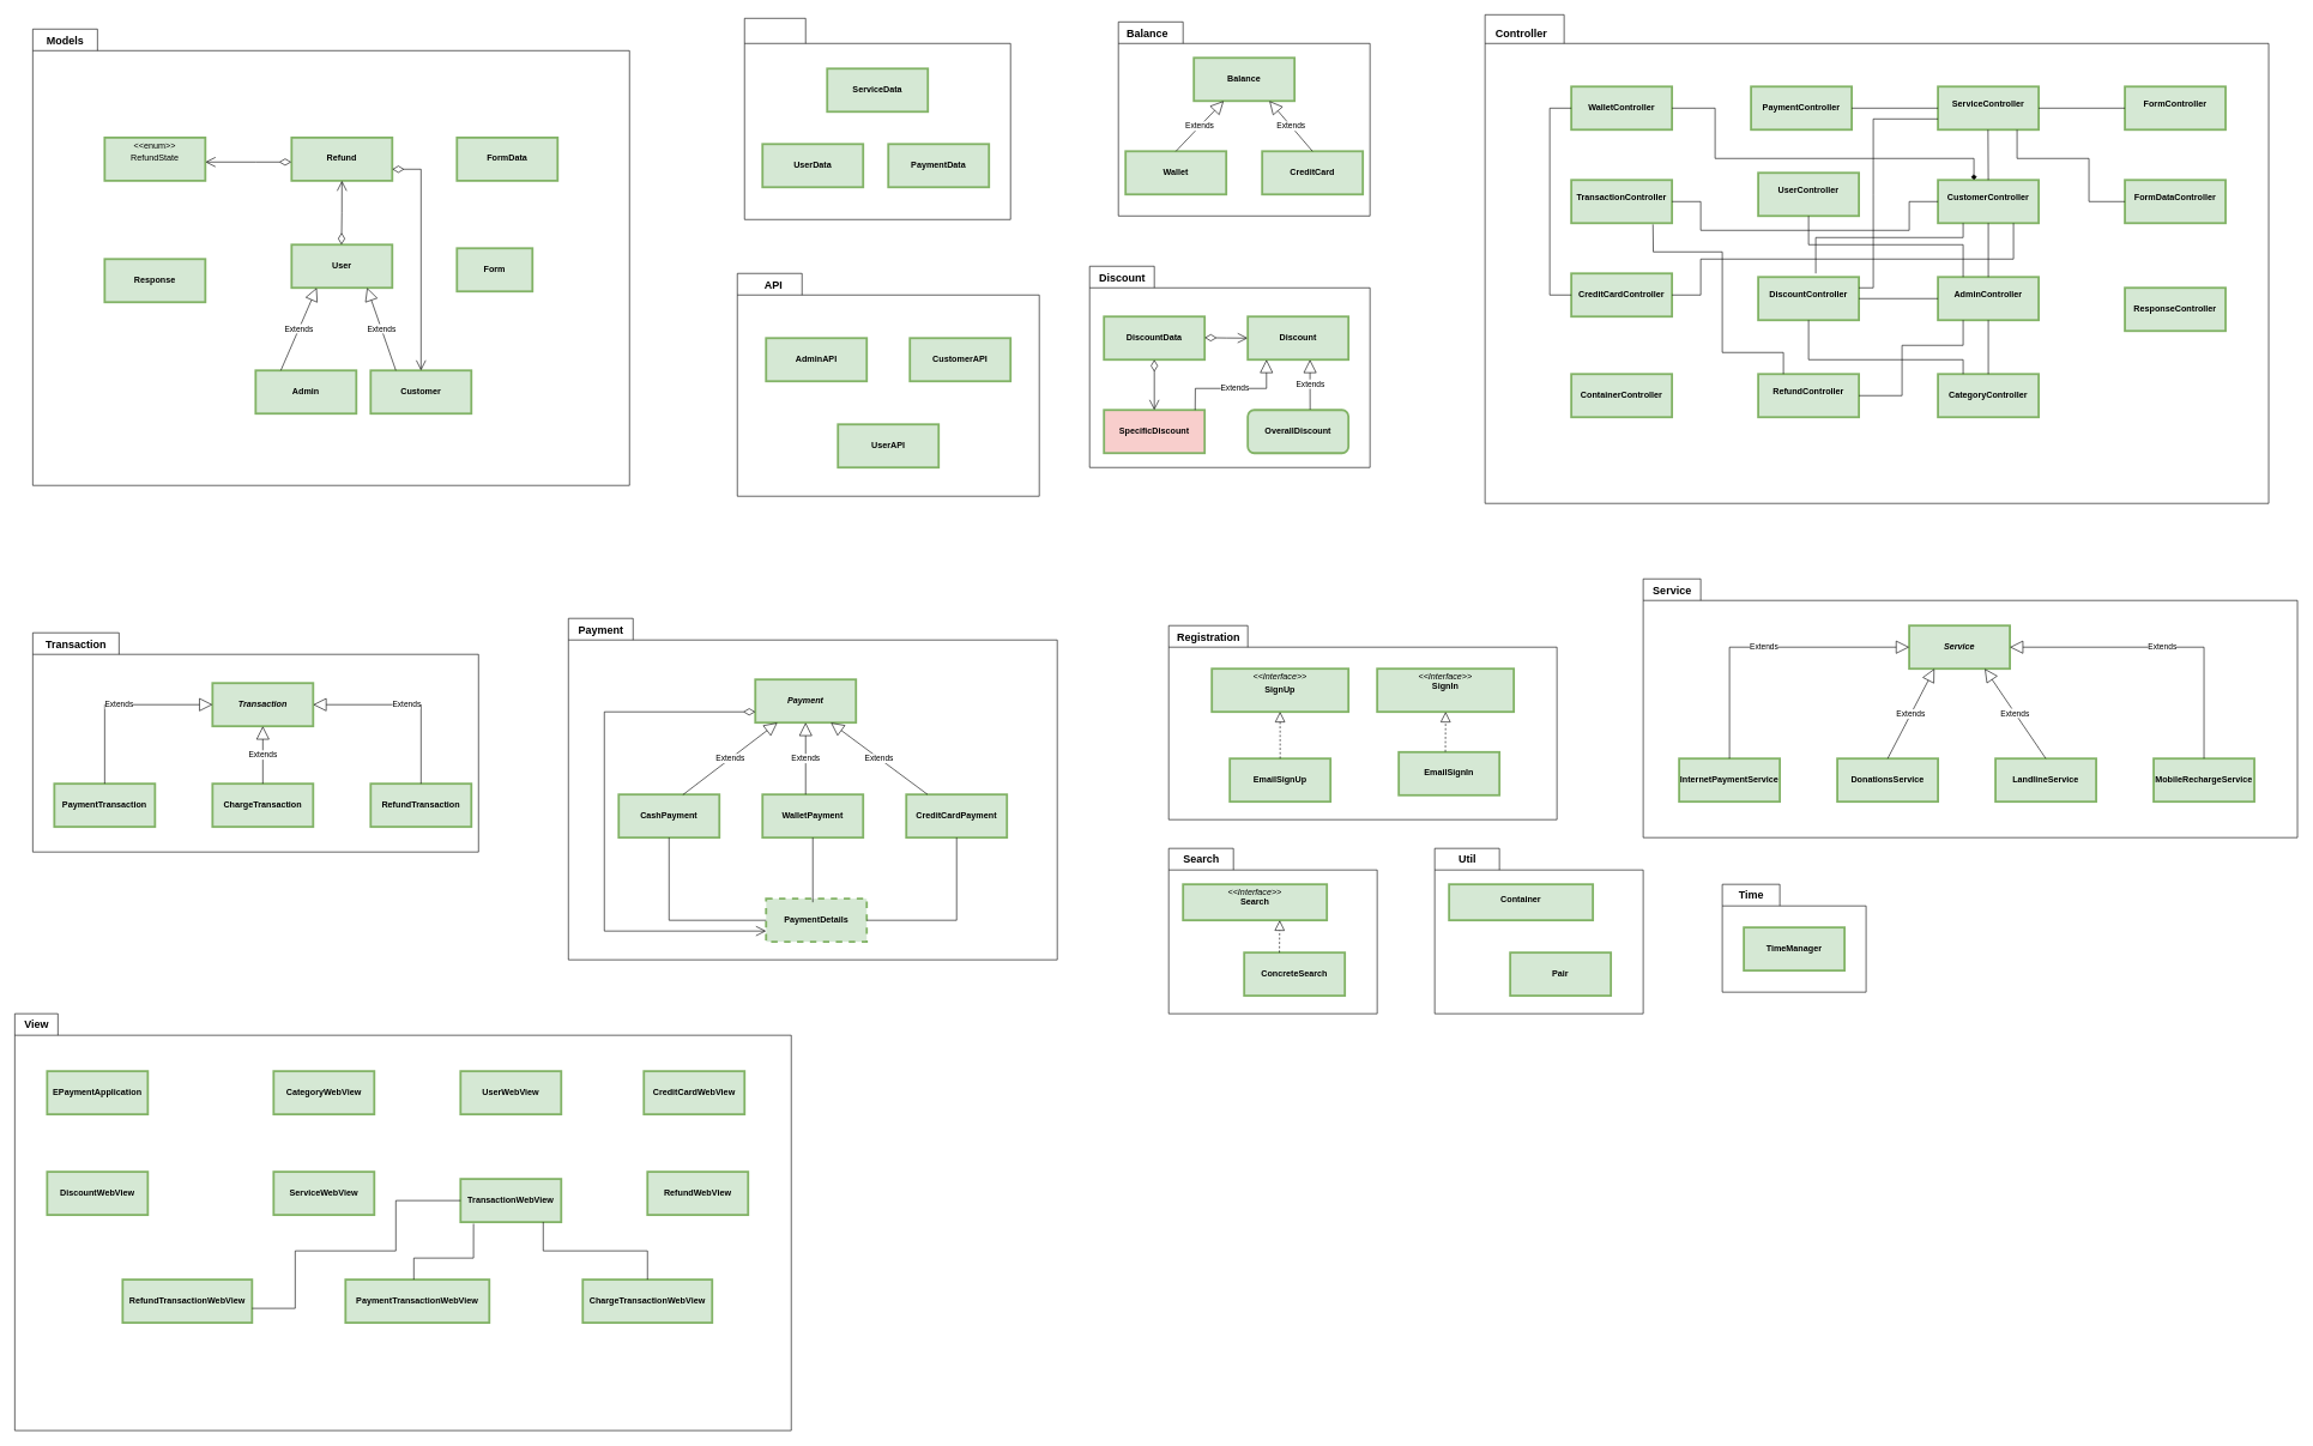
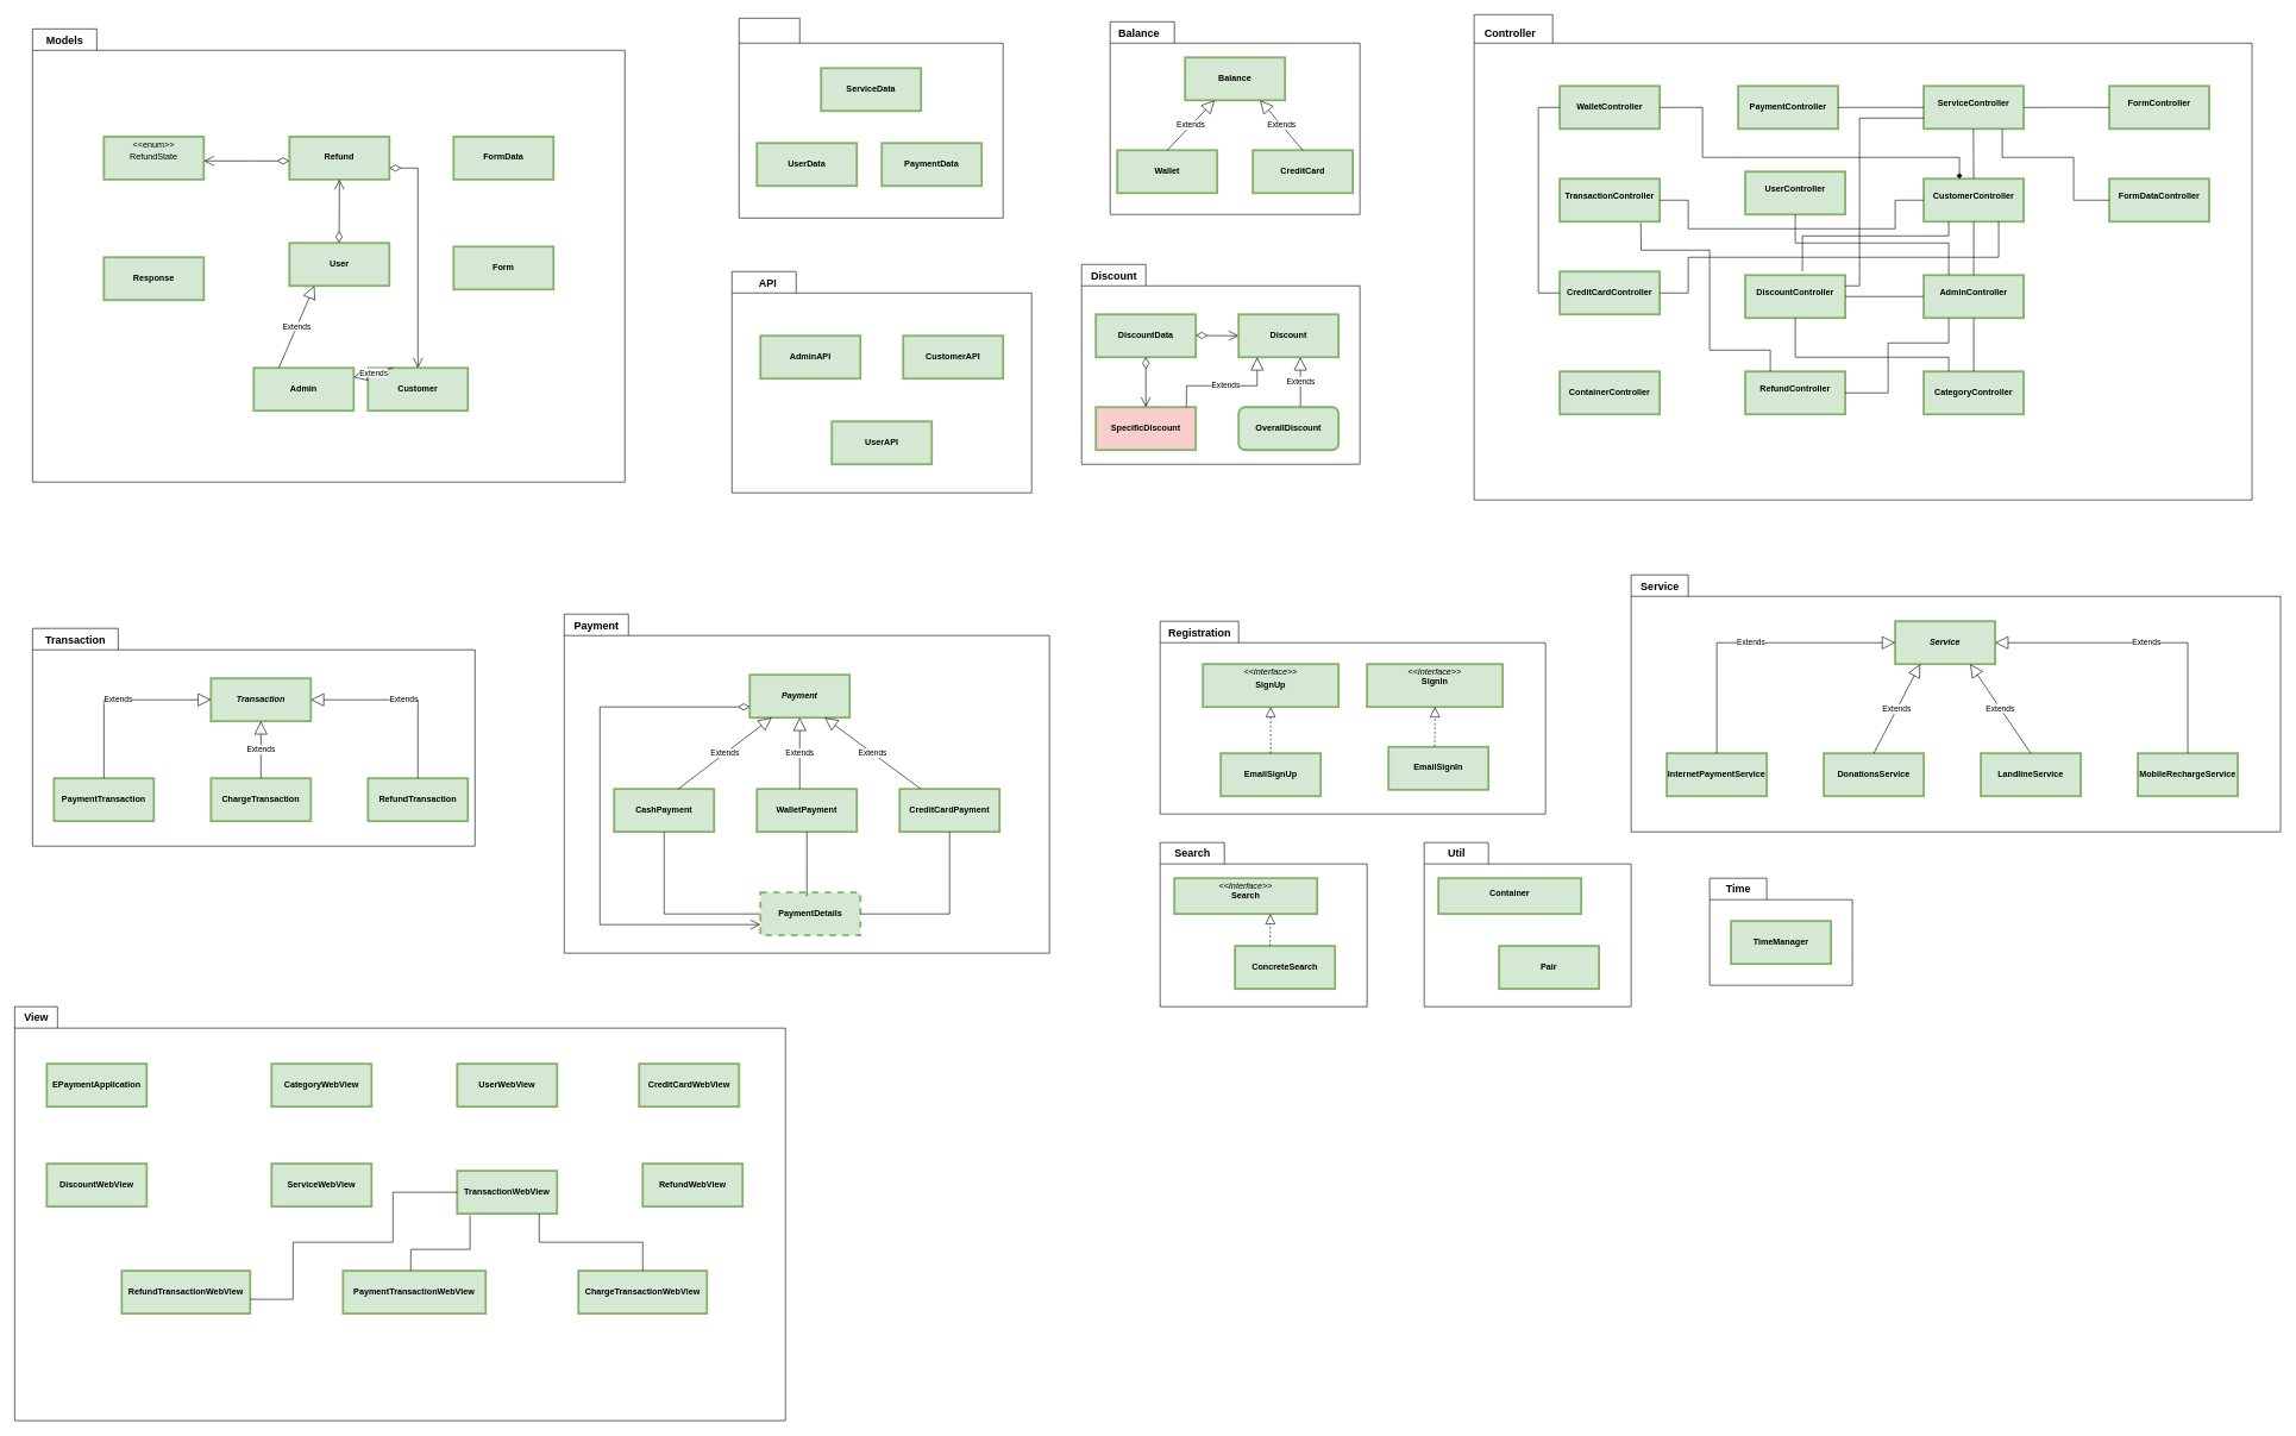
- <mxCell id="53" value="&lt;p style=&quot;text-align: center; margin: 4px 0px 0px;&quot;&gt;&lt;br&gt;&lt;/p&gt;&lt;p style=&quot;text-align: center; margin: 4px 0px 0px;&quot;&gt;&lt;span style=&quot;font-weight: 700;&quot;&gt;Form&lt;/span&gt;&lt;br&gt;&lt;/p&gt;" style="verticalAlign=top;align=left;overflow=fill;fontSize=12;fontFamily=Helvetica;html=1;strokeWidth=3;fillColor=#d5e8d4;strokeColor=#82b366;" parent="1" vertex="1"><mxGeometry x="635" y="345" width="105" height="60" as="geometry" /></mxCell>
+ <mxCell id="53" value="&lt;p style=&quot;text-align: center; margin: 4px 0px 0px;&quot;&gt;&lt;br&gt;&lt;/p&gt;&lt;p style=&quot;text-align: center; margin: 4px 0px 0px;&quot;&gt;&lt;span style=&quot;font-weight: 700;&quot;&gt;Form&lt;/span&gt;&lt;br&gt;&lt;/p&gt;" style="verticalAlign=top;align=left;overflow=fill;fontSize=12;fontFamily=Helvetica;html=1;strokeWidth=3;fillColor=#d5e8d4;strokeColor=#82b366;" parent="1" vertex="1"><mxGeometry x="635" y="345" width="140" height="60" as="geometry" /></mxCell>
- <mxCell id="106" value="&lt;p style=&quot;margin:0px;margin-top:4px;text-align:center;&quot;&gt;&lt;span style=&quot;font-weight: 700; background-color: initial;&quot;&gt;&lt;br&gt;&lt;/span&gt;&lt;/p&gt;&lt;p style=&quot;margin:0px;margin-top:4px;text-align:center;&quot;&gt;&lt;span style=&quot;font-weight: 700; background-color: initial;&quot;&gt;ResponseController&lt;/span&gt;&lt;/p&gt;" style="verticalAlign=top;align=left;overflow=fill;fontSize=12;fontFamily=Helvetica;html=1;strokeWidth=3;fillColor=#d5e8d4;strokeColor=#82b366;" parent="1" vertex="1"><mxGeometry x="2955" y="400" width="140" height="60" as="geometry" /></mxCell>
- <mxCell id="108" value="Extends" style="endArrow=block;endSize=16;endFill=0;html=1;rounded=0;startArrow=none;exitX=0.25;exitY=0;exitDx=0;exitDy=0;entryX=0.75;entryY=1;entryDx=0;entryDy=0;" parent="1" source="57" target="48" edge="1"><mxGeometry width="160" relative="1" as="geometry"><mxPoint x="545" y="430" as="sourcePoint" /><mxPoint x="545.41" y="365" as="targetPoint" /></mxGeometry></mxCell>
+ <mxCell id="108" value="Extends" style="endArrow=block;endSize=16;endFill=0;html=1;rounded=0;startArrow=none;exitX=0.25;exitY=0;exitDx=0;exitDy=0;" parent="1" source="57" target="50" edge="1"><mxGeometry width="160" relative="1" as="geometry"><mxPoint x="545" y="430" as="sourcePoint" /><mxPoint x="545.41" y="365" as="targetPoint" /></mxGeometry></mxCell>
